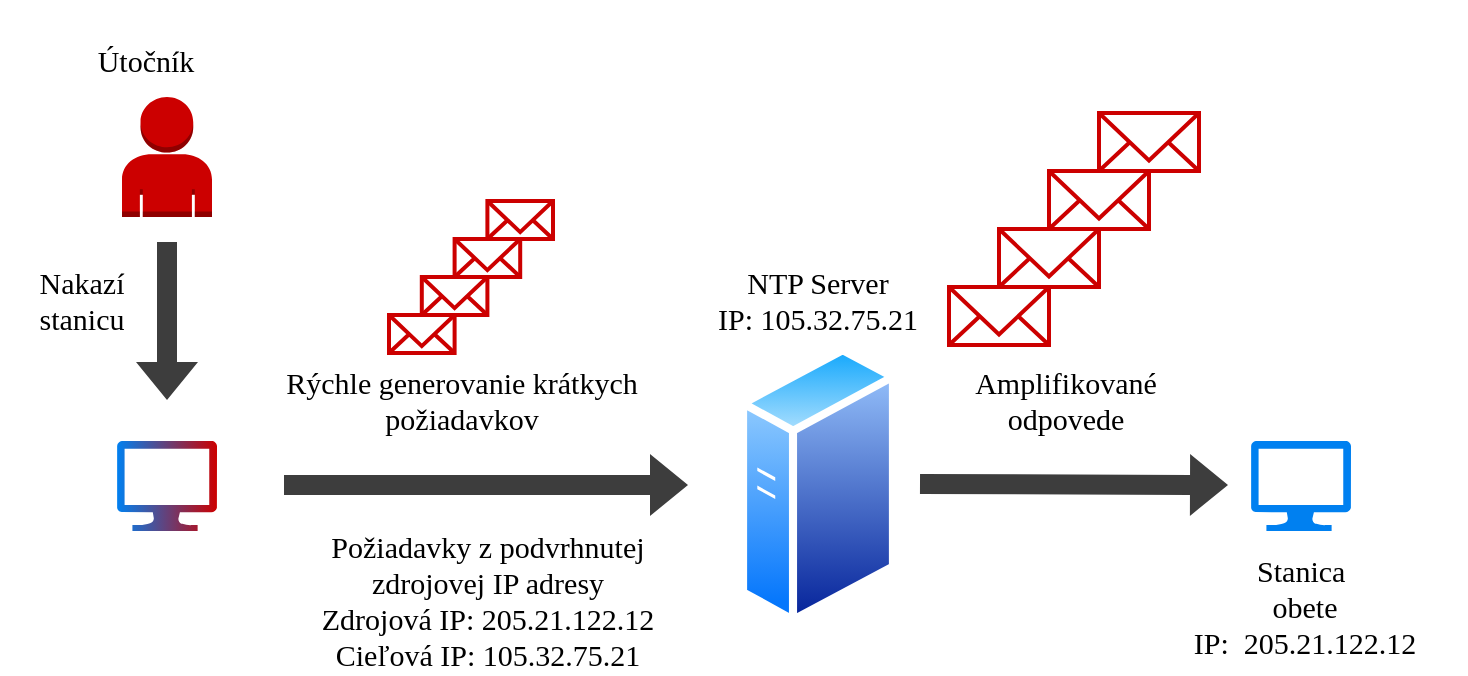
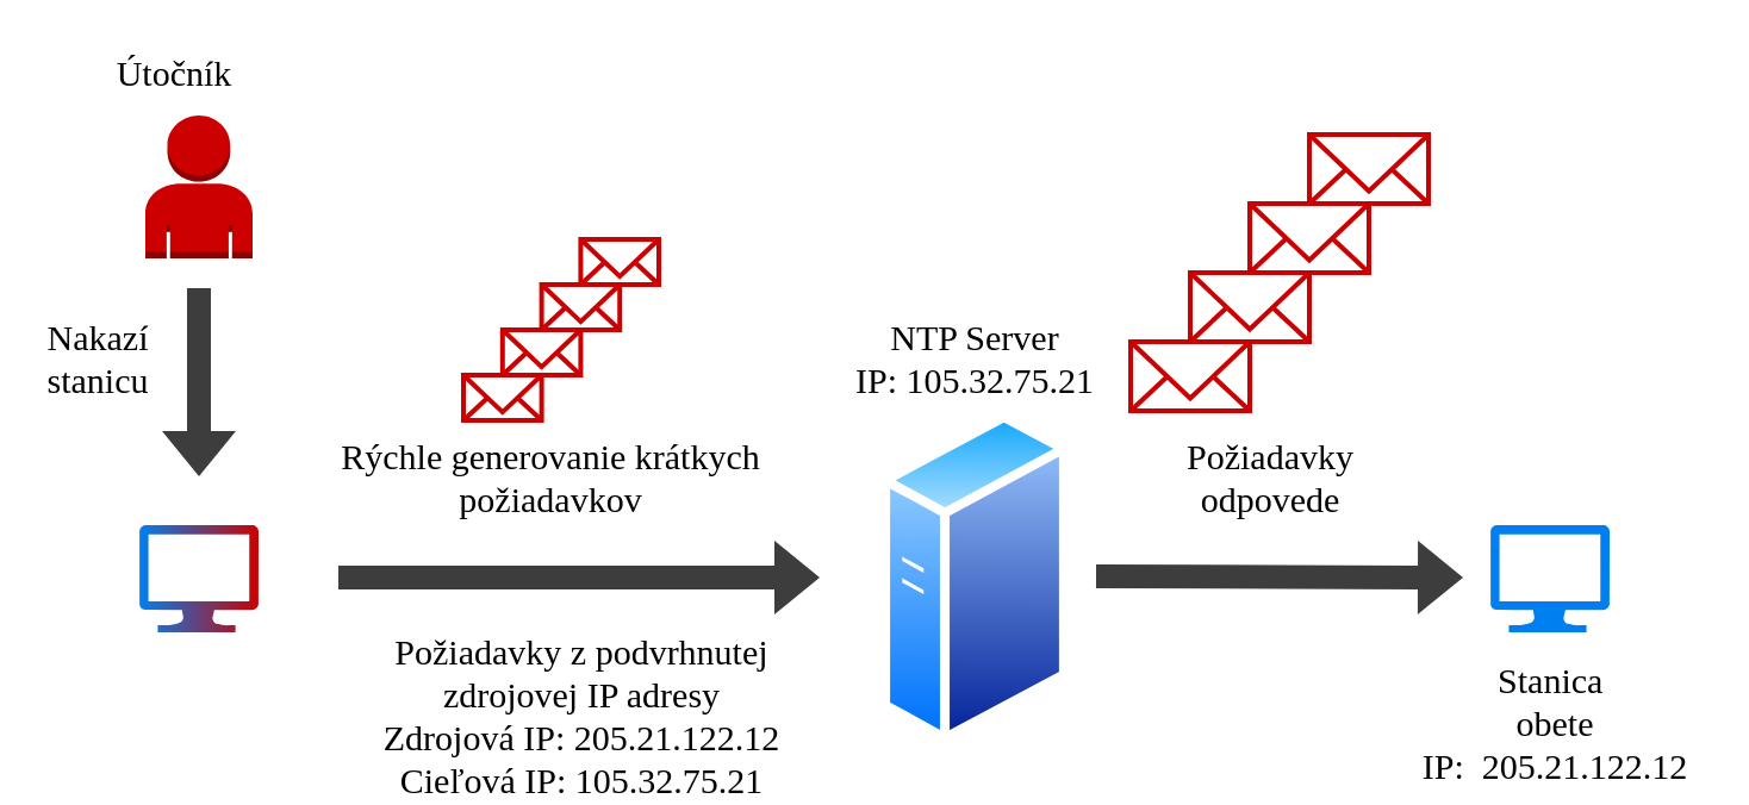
- <mxCell id="15" value="Amplifikované&lt;br&gt;odpovede" style="text;html=1;strokeColor=none;fillColor=none;align=center;verticalAlign=middle;whiteSpace=wrap;rounded=0;fontSize=15;fontStyle=0;fontFamily=Vafle VUT;" parent="1" vertex="1"><mxGeometry x="443" y="190" width="180" height="20" as="geometry" /></mxCell>
+ <mxCell id="15" value="Požiadavky&lt;br&gt;odpovede" style="text;html=1;strokeColor=none;fillColor=none;align=center;verticalAlign=middle;whiteSpace=wrap;rounded=0;fontSize=15;fontStyle=0;fontFamily=Vafle VUT;" parent="1" vertex="1"><mxGeometry x="443" y="190" width="180" height="20" as="geometry" /></mxCell>
